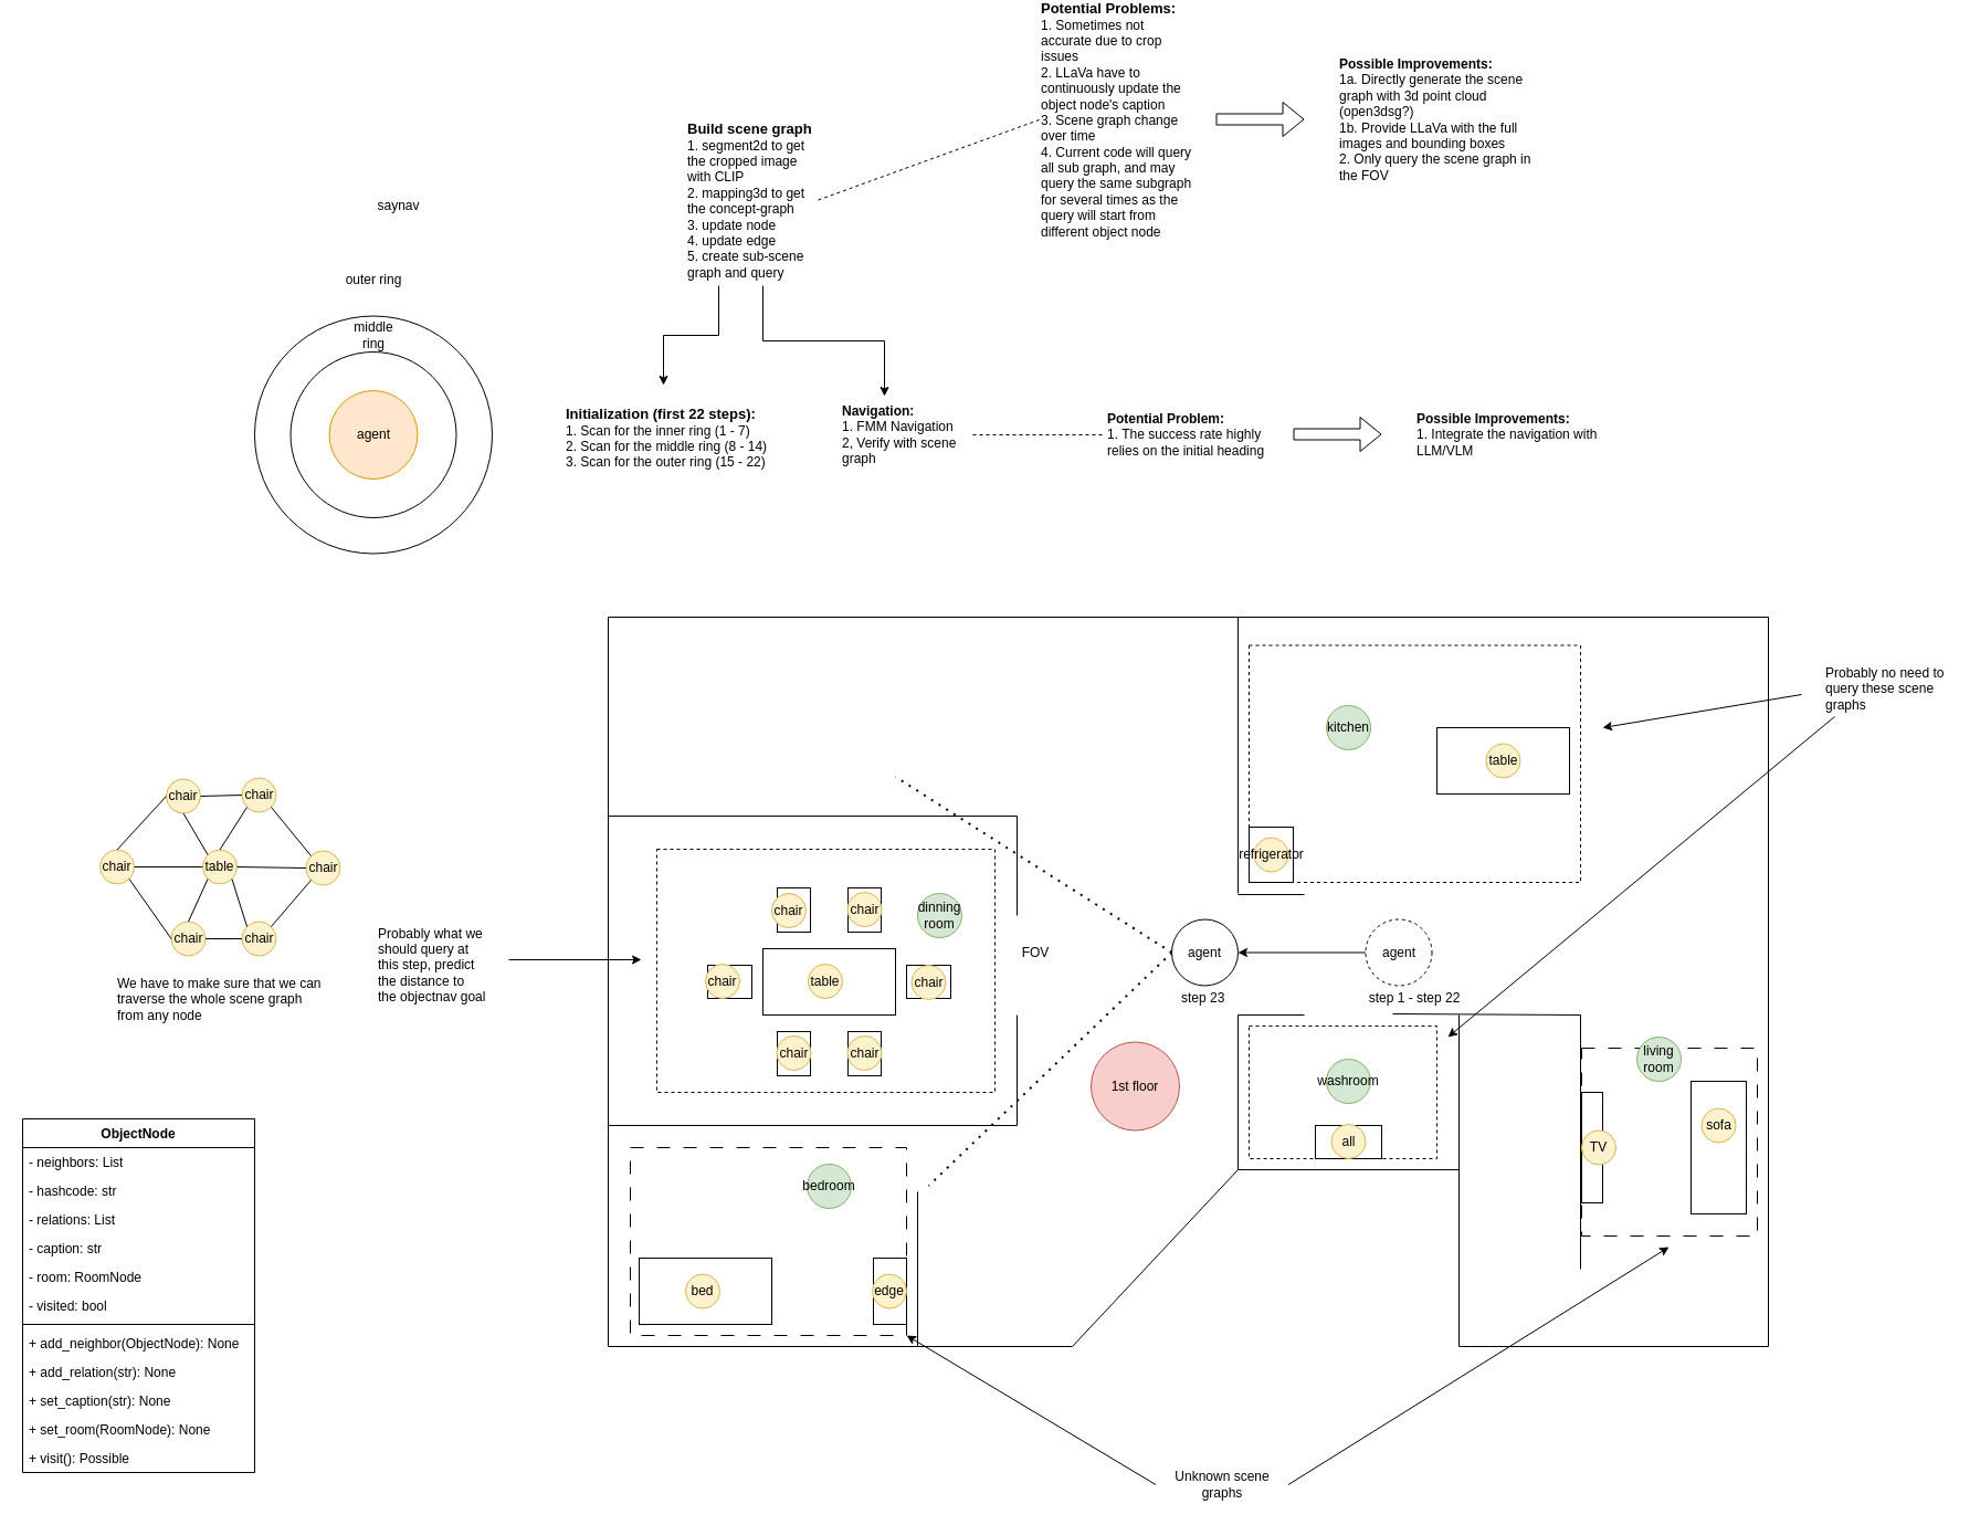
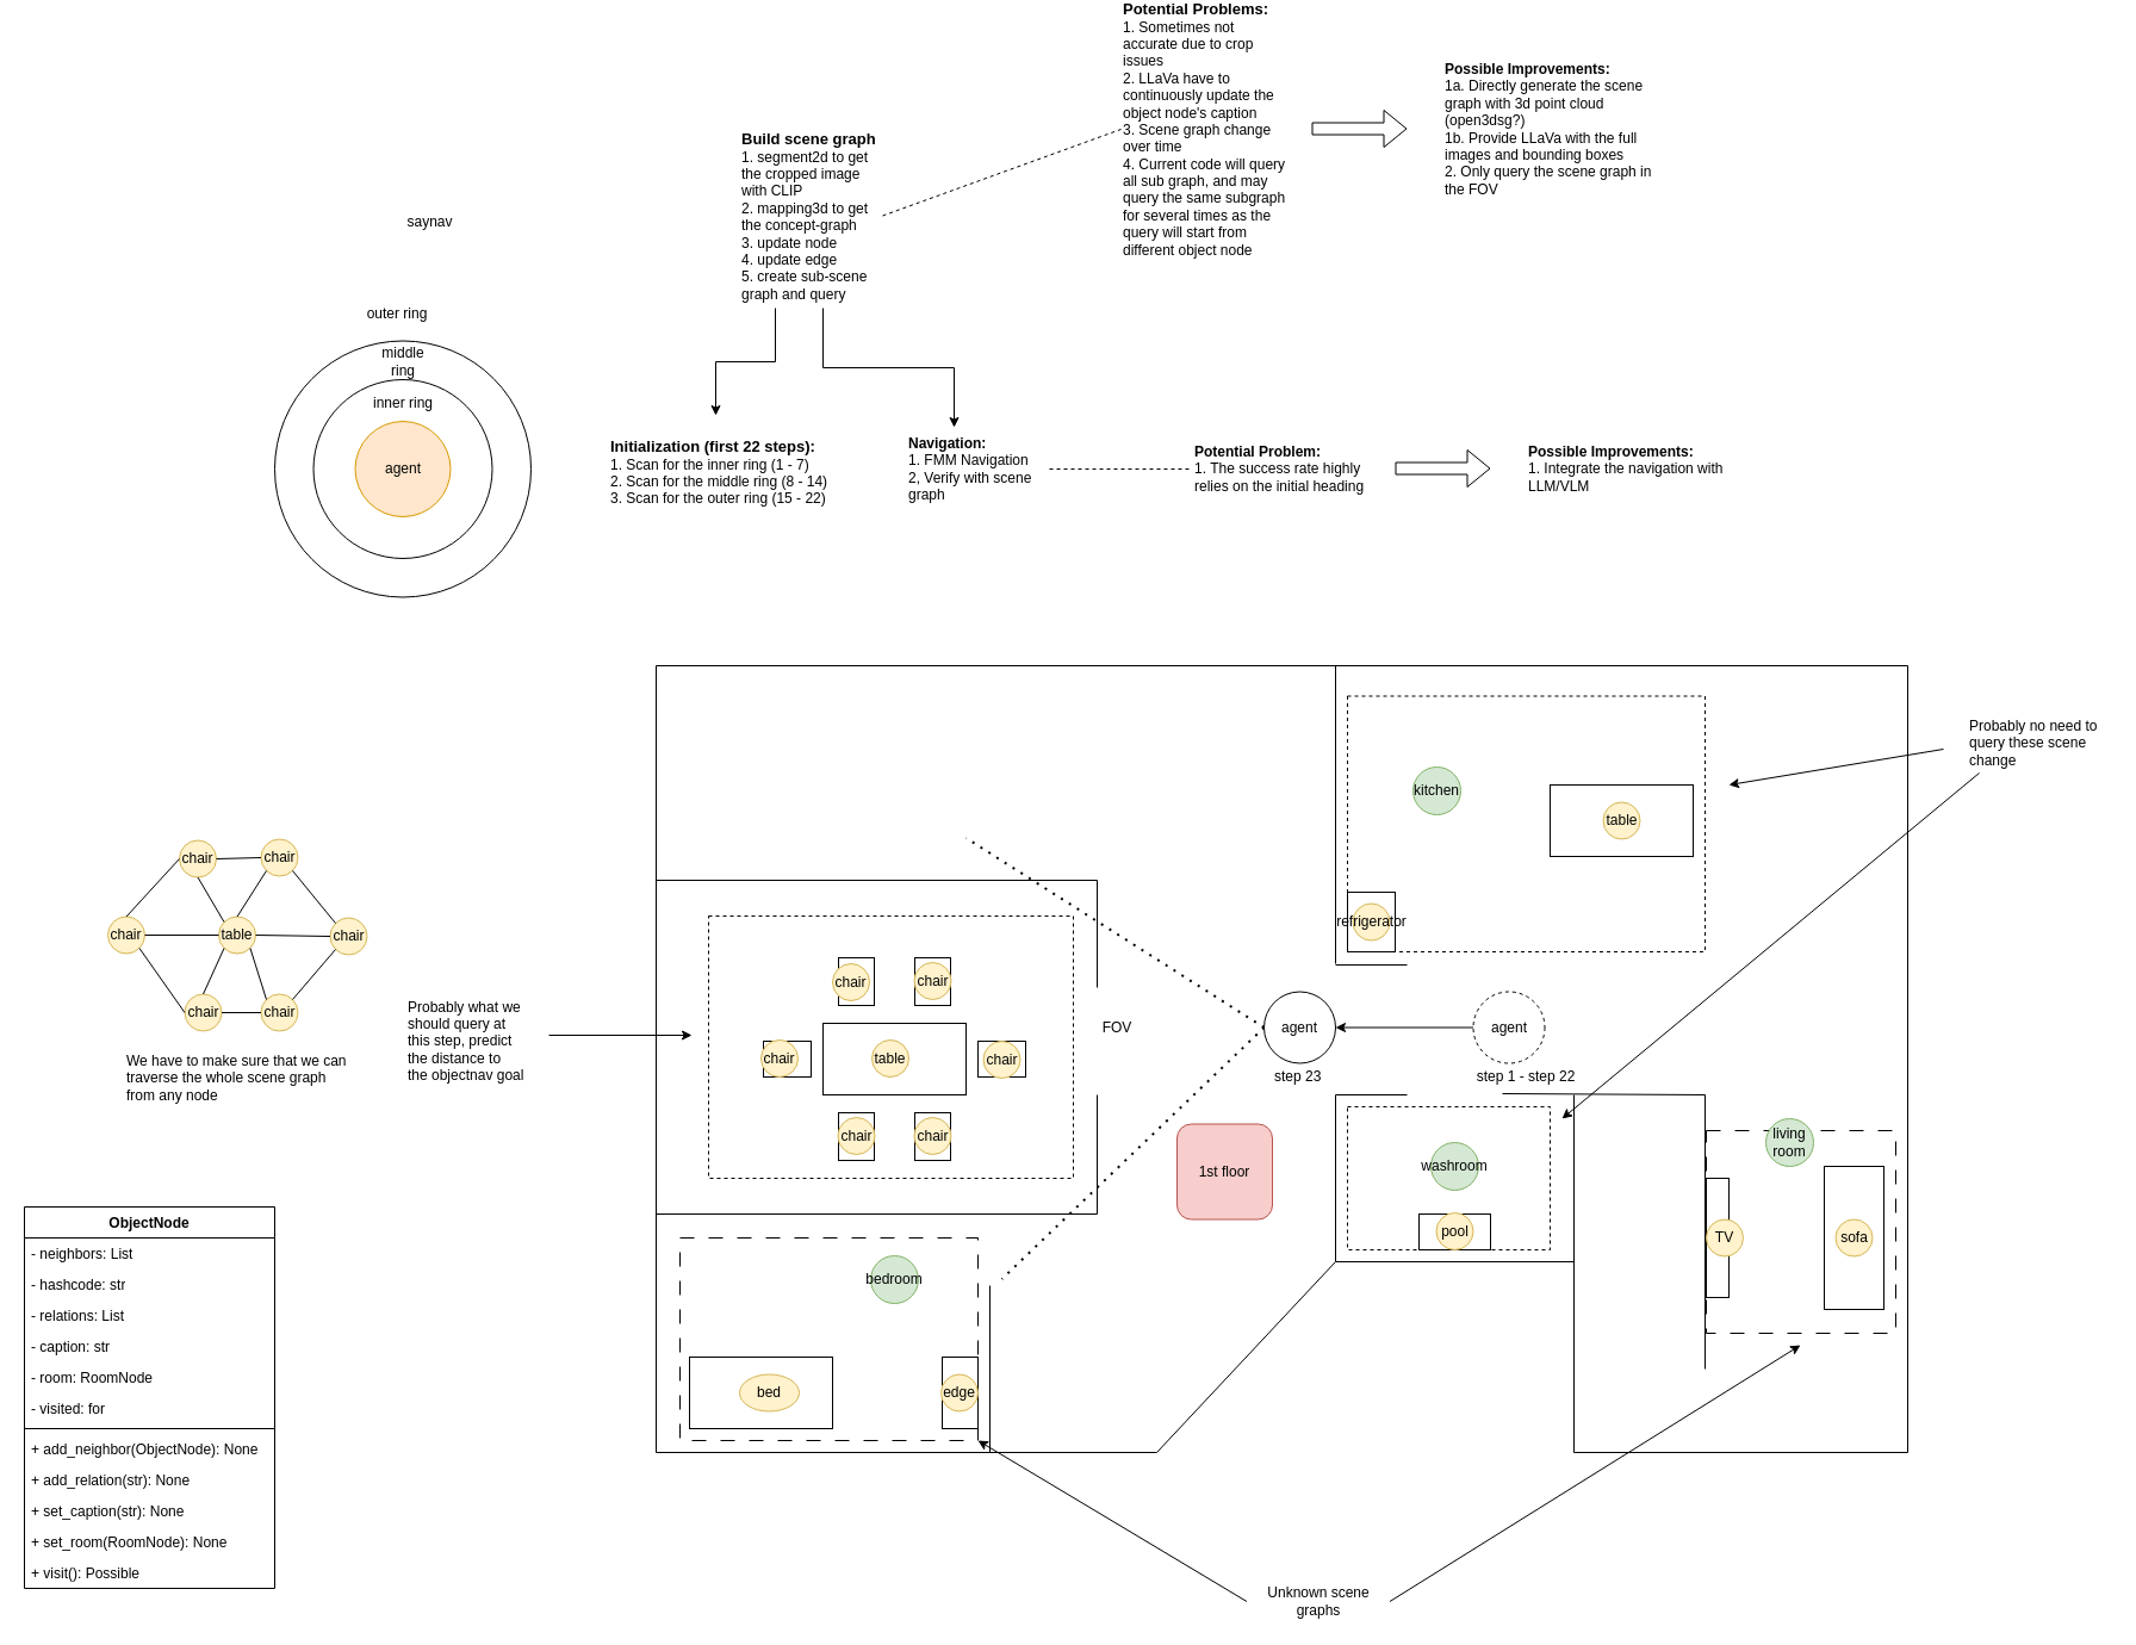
- <mxCell id="22" value="outer ring" style="text;html=1;align=center;verticalAlign=middle;whiteSpace=wrap;rounded=0;movable=1;resizable=1;rotatable=1;deletable=1;editable=1;locked=0;connectable=1;" parent="16" vertex="1"><mxGeometry x="77.5" width="60" height="30" as="geometry" /></mxCell>
+ <mxCell id="22" value="outer ring" style="text;html=1;align=center;verticalAlign=middle;whiteSpace=wrap;rounded=0;movable=1;resizable=1;rotatable=1;deletable=1;editable=1;locked=0;connectable=1;" parent="16" vertex="1"><mxGeometry x="72.5" y="10" width="60" height="30" as="geometry" /></mxCell>
+ <mxCell id="20" value="inner ring" style="text;html=1;align=center;verticalAlign=middle;whiteSpace=wrap;rounded=0;movable=1;resizable=1;rotatable=1;deletable=1;editable=1;locked=0;connectable=1;" parent="16" vertex="1"><mxGeometry x="77.5" y="85" width="60" height="30" as="geometry" /></mxCell>
- <mxCell id="90" value="Probably no need to query these scene graphs" style="text;html=1;align=left;verticalAlign=middle;whiteSpace=wrap;rounded=0;" parent="1" vertex="1"><mxGeometry x="1650" y="535" width="120" height="30" as="geometry" /></mxCell>
+ <mxCell id="90" value="Probably no need to query these scene change" style="text;html=1;align=left;verticalAlign=middle;whiteSpace=wrap;rounded=0;" parent="1" vertex="1"><mxGeometry x="1650" y="535" width="120" height="30" as="geometry" /></mxCell>
- <mxCell id="62" value="kitchen" style="ellipse;whiteSpace=wrap;html=1;aspect=fixed;fillColor=#d5e8d4;strokeColor=#82b366;" parent="1" vertex="1"><mxGeometry x="1200" y="565" width="40" height="40" as="geometry" /></mxCell>
+ <mxCell id="62" value="kitchen" style="ellipse;whiteSpace=wrap;html=1;aspect=fixed;fillColor=#d5e8d4;strokeColor=#82b366;" parent="1" vertex="1"><mxGeometry x="1185" y="570" width="40" height="40" as="geometry" /></mxCell>
- <mxCell id="61" value="dinning room" style="ellipse;whiteSpace=wrap;html=1;aspect=fixed;fillColor=#d5e8d4;strokeColor=#82b366;" parent="1" vertex="1"><mxGeometry x="830" y="735" width="40" height="40" as="geometry" /></mxCell>
- <mxCell id="96" value="1st floor" style="ellipse;whiteSpace=wrap;html=1;aspect=fixed;fillColor=#f8cecc;strokeColor=#b85450;" parent="1" vertex="1"><mxGeometry x="987" y="869.5" width="80" height="80" as="geometry" /></mxCell>
+ <mxCell id="96" value="1st floor" style="whiteSpace=wrap;html=1;aspect=fixed;fillColor=#f8cecc;strokeColor=#b85450;rounded=1;" parent="1" vertex="1"><mxGeometry x="987" y="869.5" width="80" height="80" as="geometry" /></mxCell>
- <mxCell id="77" value="sofa" style="ellipse;whiteSpace=wrap;html=1;aspect=fixed;fillColor=#fff2cc;strokeColor=#d6b656;" parent="1" vertex="1"><mxGeometry x="1539.5" y="929.5" width="31" height="31" as="geometry" /></mxCell>
+ <mxCell id="77" value="sofa" style="ellipse;whiteSpace=wrap;html=1;aspect=fixed;fillColor=#fff2cc;strokeColor=#d6b656;" parent="1" vertex="1"><mxGeometry x="1539.5" y="949.5" width="31" height="31" as="geometry" /></mxCell>
- <mxCell id="79" value="all" style="ellipse;whiteSpace=wrap;html=1;aspect=fixed;fillColor=#fff2cc;strokeColor=#d6b656;" parent="1" vertex="1"><mxGeometry x="1204.5" y="944" width="31" height="31" as="geometry" /></mxCell>
+ <mxCell id="79" value="pool" style="ellipse;whiteSpace=wrap;html=1;aspect=fixed;fillColor=#fff2cc;strokeColor=#d6b656;" parent="1" vertex="1"><mxGeometry x="1204.5" y="944" width="31" height="31" as="geometry" /></mxCell>
- <mxCell id="66" value="bed" style="ellipse;whiteSpace=wrap;html=1;aspect=fixed;fillColor=#fff2cc;strokeColor=#d6b656;" parent="1" vertex="1"><mxGeometry x="620" y="1079.5" width="31" height="31" as="geometry" /></mxCell>
+ <mxCell id="66" value="bed" style="ellipse;whiteSpace=wrap;html=1;aspect=fixed;fillColor=#fff2cc;strokeColor=#d6b656;" parent="1" vertex="1"><mxGeometry x="620" y="1079.5" width="50" height="31" as="geometry" /></mxCell>
- <mxCell id="124" value="- visited: bool" style="text;strokeColor=none;fillColor=none;align=left;verticalAlign=top;spacingLeft=4;spacingRight=4;overflow=hidden;rotatable=0;points=[[0,0.5],[1,0.5]];portConstraint=eastwest;whiteSpace=wrap;html=1;" parent="118" vertex="1"><mxGeometry y="156" width="210" height="26" as="geometry" /></mxCell>
+ <mxCell id="124" value="- visited: for" style="text;strokeColor=none;fillColor=none;align=left;verticalAlign=top;spacingLeft=4;spacingRight=4;overflow=hidden;rotatable=0;points=[[0,0.5],[1,0.5]];portConstraint=eastwest;whiteSpace=wrap;html=1;" parent="118" vertex="1"><mxGeometry y="156" width="210" height="26" as="geometry" /></mxCell>
